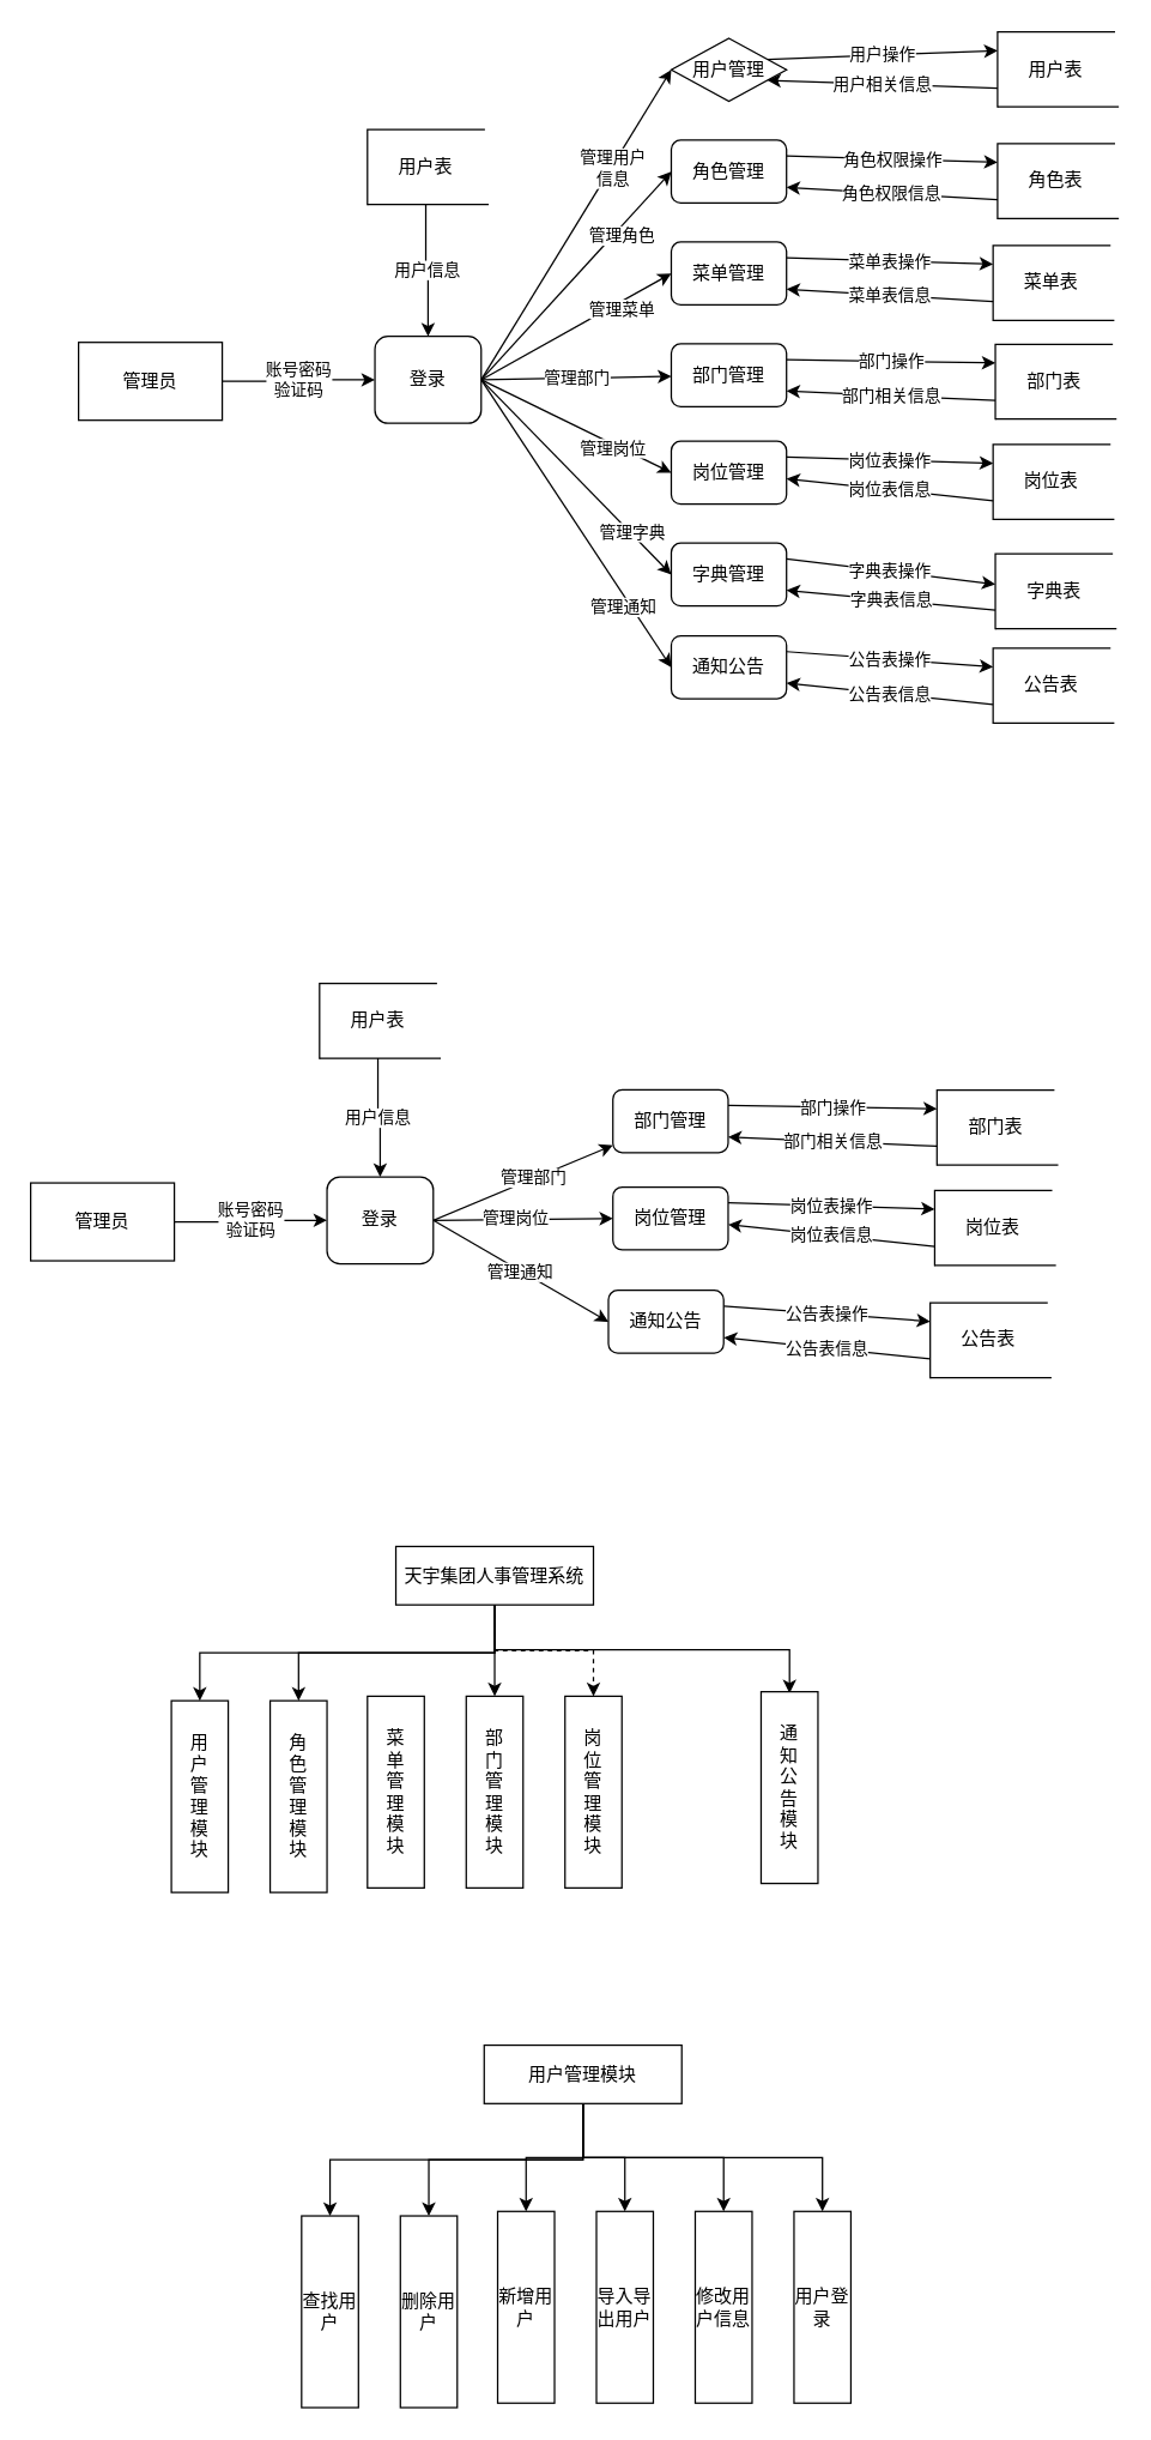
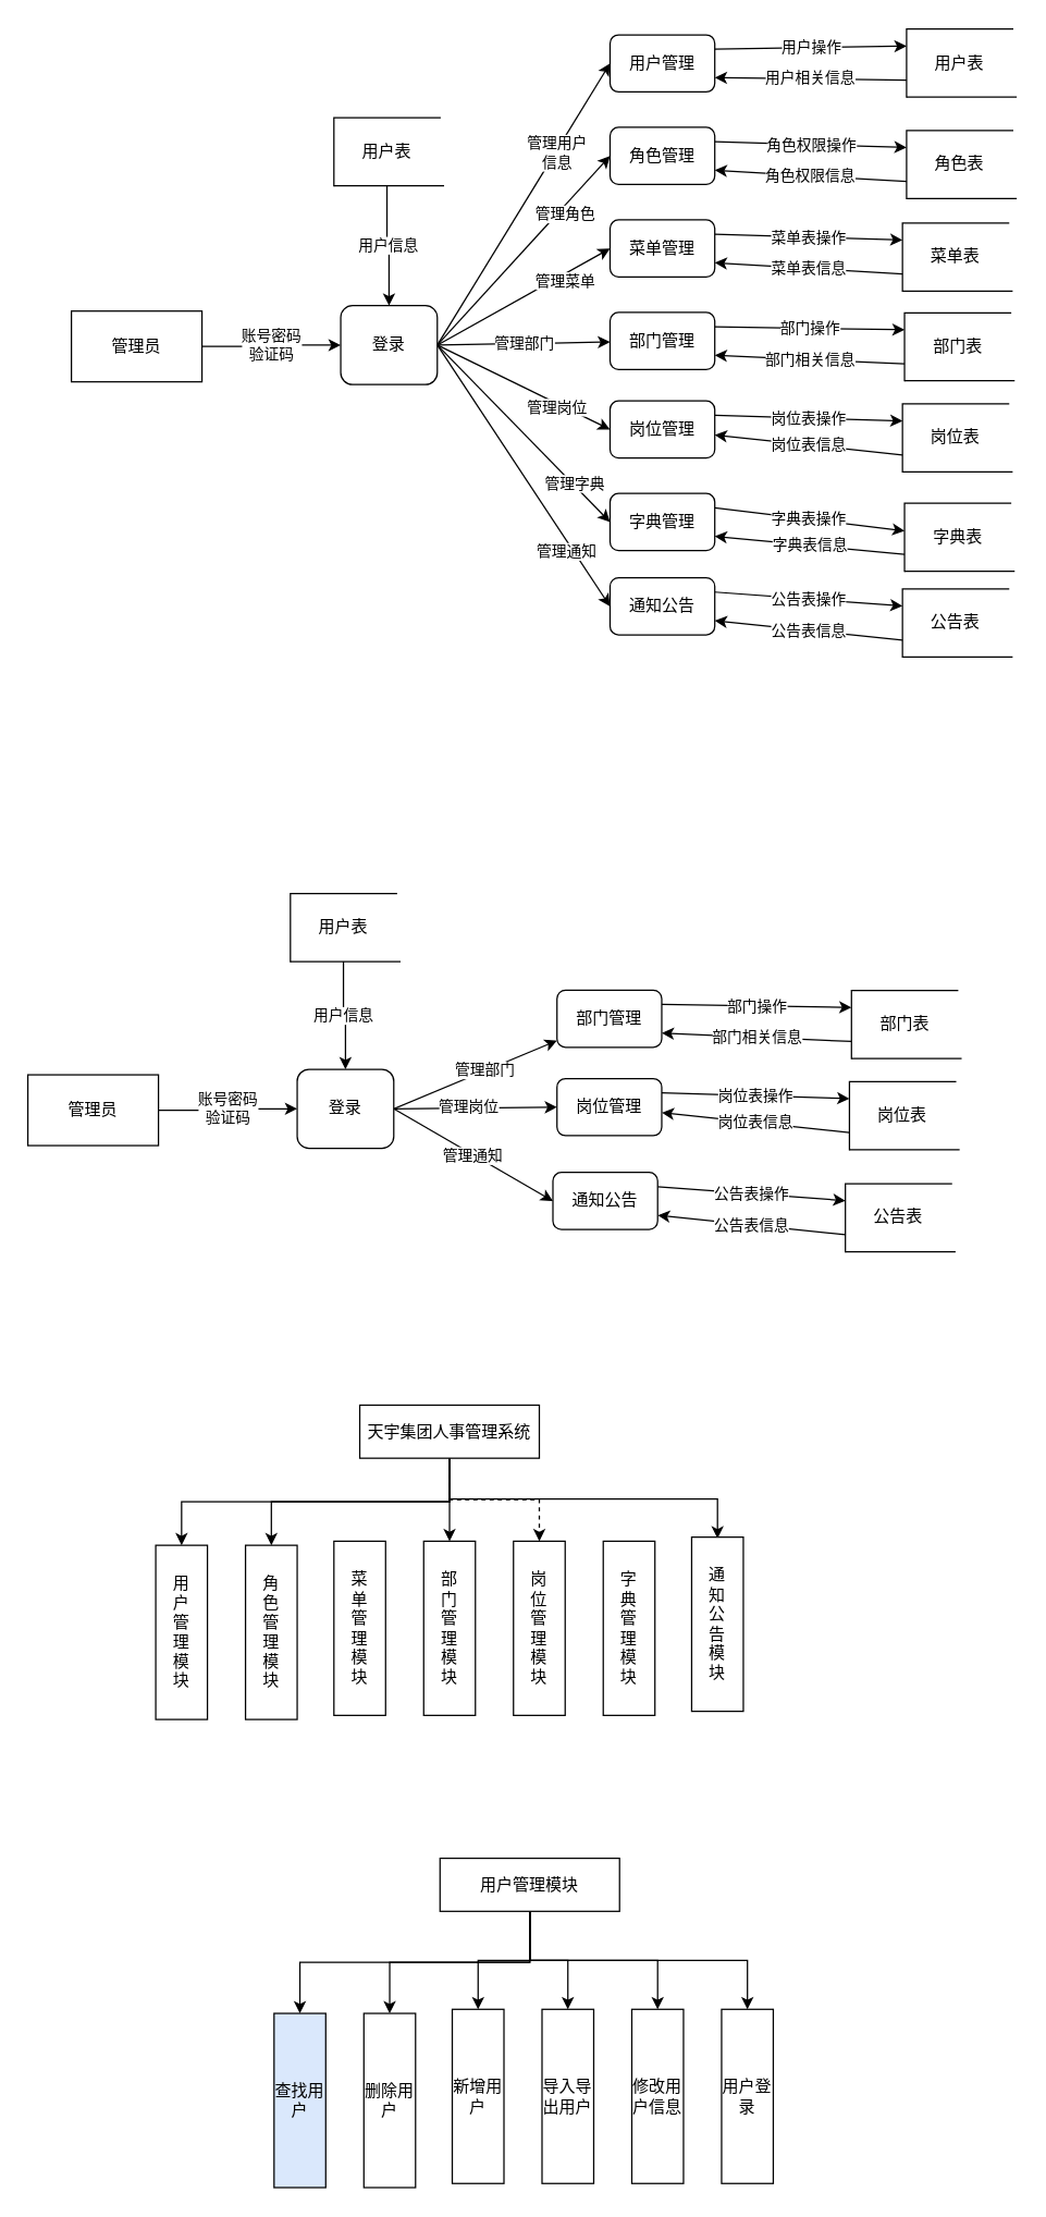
- <mxCell id="16" value="用户管理" style="rhombus;whiteSpace=wrap;html=1;" vertex="1" parent="1"><mxGeometry x="448" y="25" width="77" height="42" as="geometry" /></mxCell>
+ <mxCell id="16" value="用户管理" style="rounded=1;whiteSpace=wrap;html=1;" vertex="1" parent="1"><mxGeometry x="448" y="25" width="77" height="42" as="geometry" /></mxCell>
+ <mxCell id="85" value="字&lt;br&gt;典&lt;br&gt;管&lt;br&gt;理&lt;br&gt;模&lt;br&gt;块" style="rounded=0;whiteSpace=wrap;html=1;strokeWidth=1;" vertex="1" parent="1"><mxGeometry x="443" y="1132" width="38" height="128" as="geometry" /></mxCell>
- <mxCell id="94" value="查找用户" style="rounded=0;whiteSpace=wrap;html=1;strokeWidth=1;" vertex="1" parent="1"><mxGeometry x="201" y="1479" width="38" height="128" as="geometry" /></mxCell>
+ <mxCell id="94" value="查找用户" style="rounded=0;whiteSpace=wrap;html=1;strokeWidth=1;fillColor=#dae8fc;" vertex="1" parent="1"><mxGeometry x="201" y="1479" width="38" height="128" as="geometry" /></mxCell>
